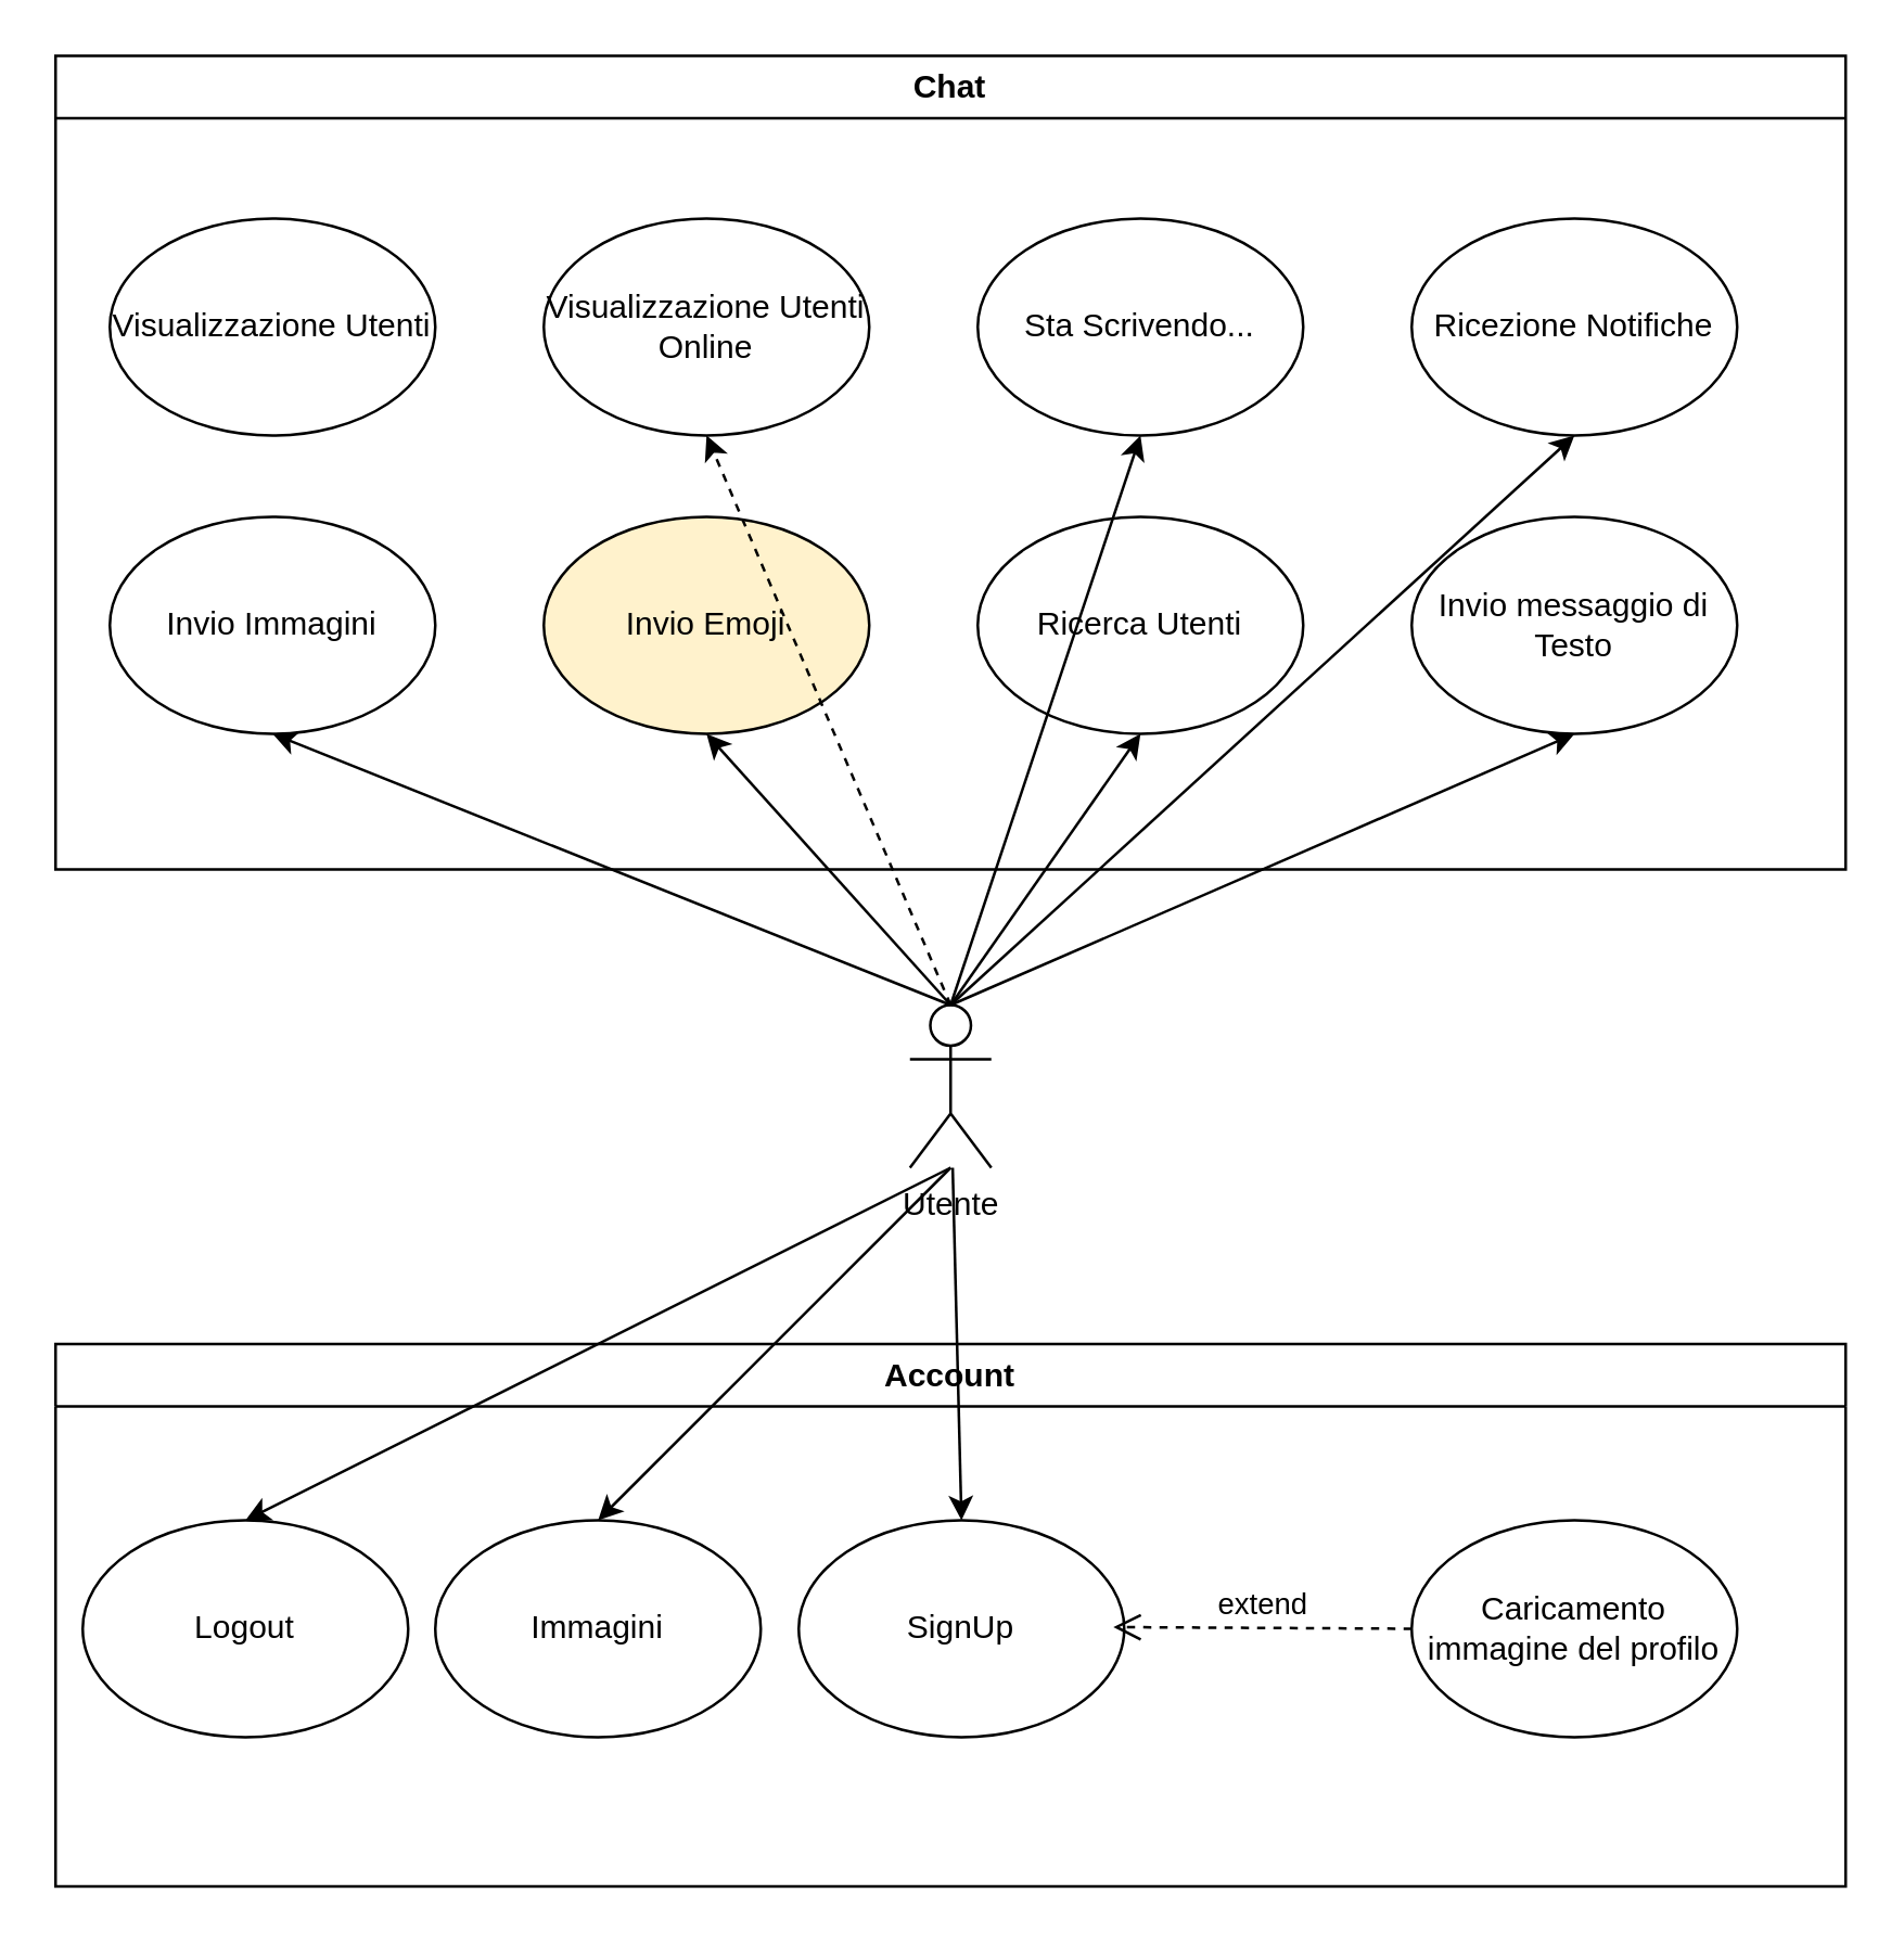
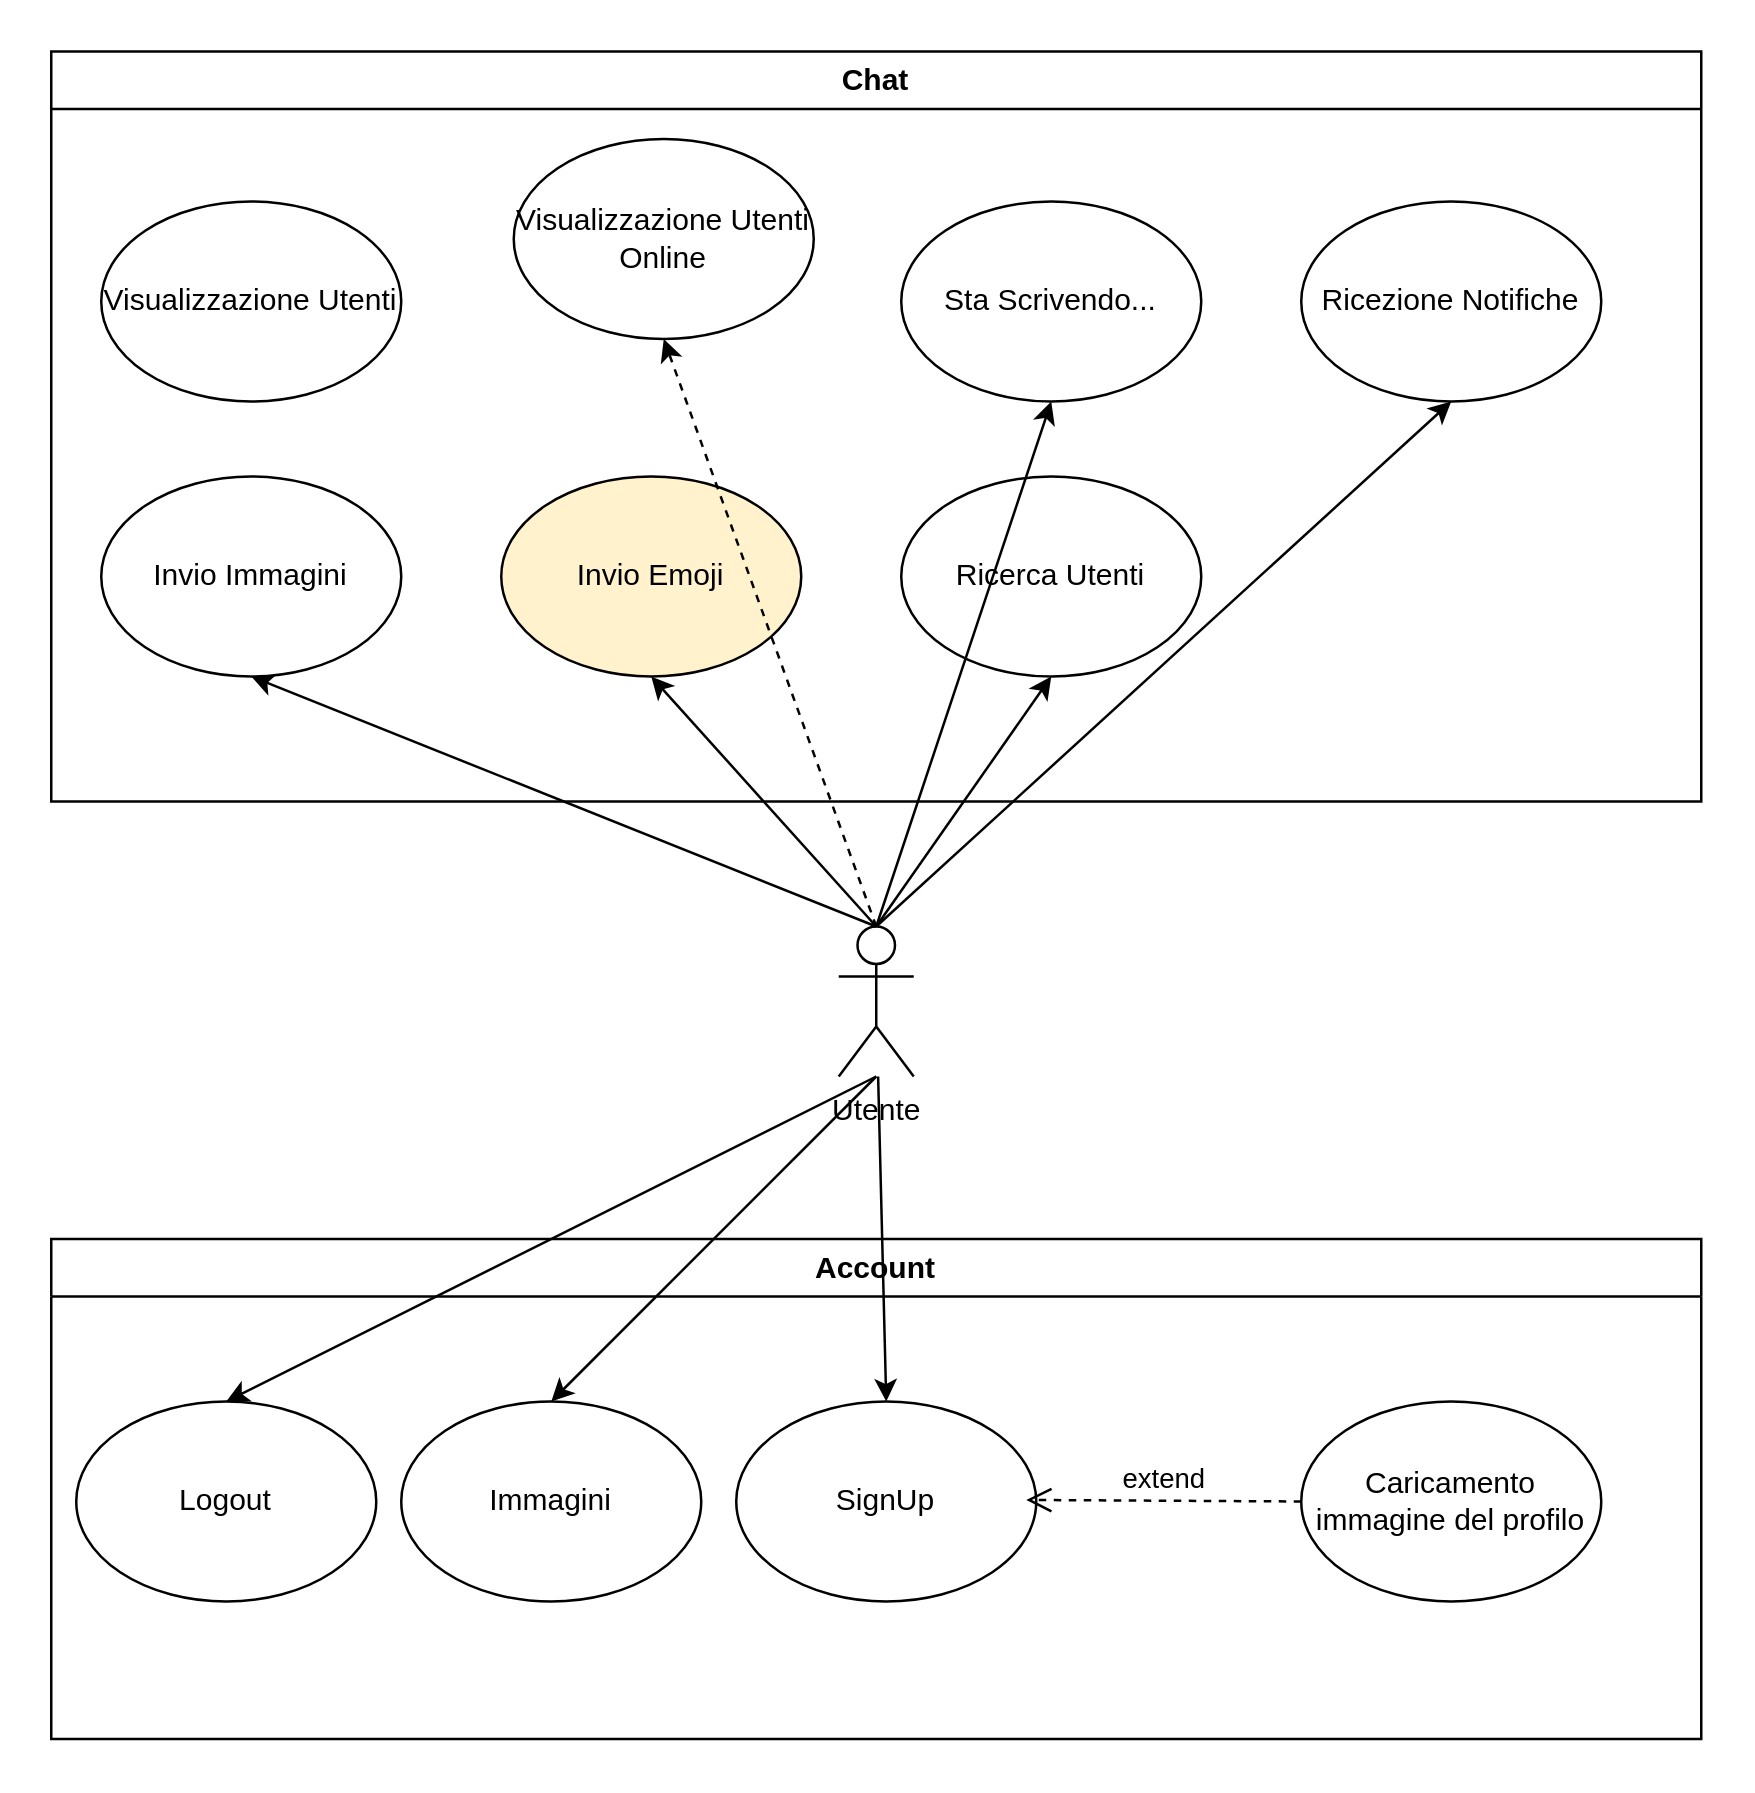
- <mxCell id="15" value="Visualizzazione Utenti Online" style="ellipse;whiteSpace=wrap;html=1;" vertex="1" parent="13"><mxGeometry x="180" y="60" width="120" height="80" as="geometry" /></mxCell>
+ <mxCell id="15" value="Visualizzazione Utenti Online" style="ellipse;whiteSpace=wrap;html=1;" vertex="1" parent="13"><mxGeometry x="185" y="35" width="120" height="80" as="geometry" /></mxCell>
- <mxCell id="21" value="Invio messaggio di Testo" style="ellipse;whiteSpace=wrap;html=1;" vertex="1" parent="13"><mxGeometry x="500" y="170" width="120" height="80" as="geometry" /></mxCell>
- <mxCell id="25" value="" style="endArrow=classic;html=1;rounded=0;entryX=0.5;entryY=1;entryDx=0;entryDy=0;exitX=0.5;exitY=0;exitDx=0;exitDy=0;exitPerimeter=0;" edge="1" parent="1" source="2" target="21"><mxGeometry width="50" height="50" relative="1" as="geometry"><mxPoint x="160" y="410" as="sourcePoint" /><mxPoint x="210" y="360" as="targetPoint" /></mxGeometry></mxCell>
